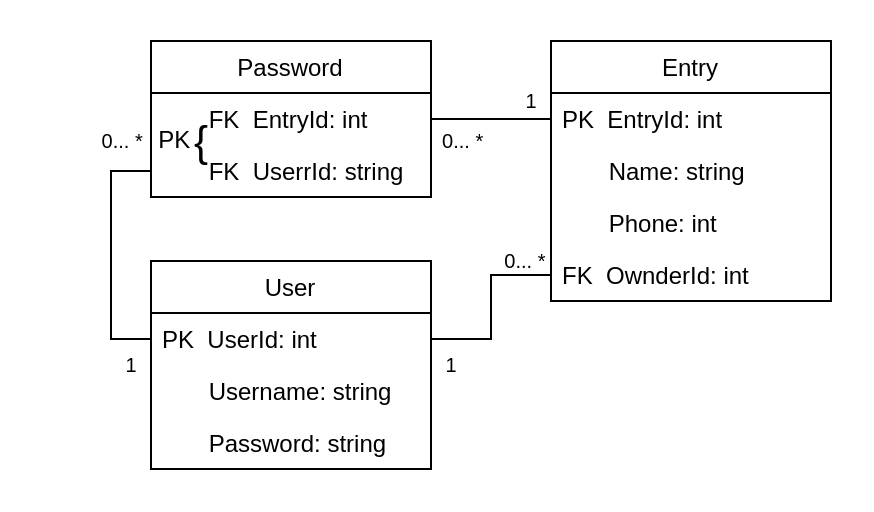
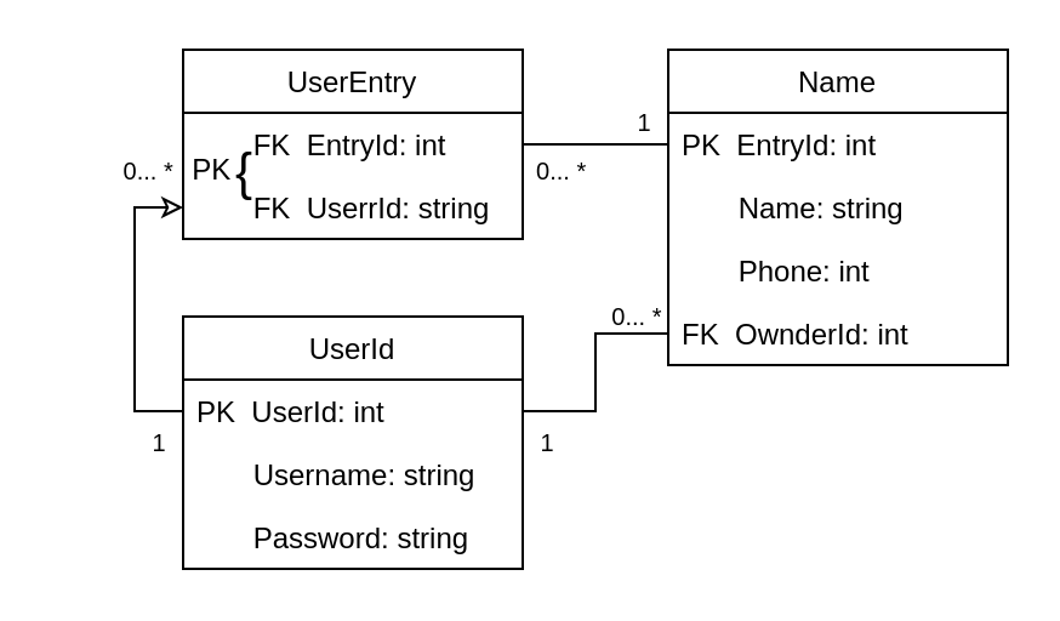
- <mxCell id="2" value="Password" style="swimlane;fontStyle=0;childLayout=stackLayout;horizontal=1;startSize=26;fillColor=none;horizontalStack=0;resizeParent=1;resizeParentMax=0;resizeLast=0;collapsible=1;marginBottom=0;" parent="1" vertex="1"><mxGeometry x="75" y="20" width="140" height="78" as="geometry" /></mxCell>
+ <mxCell id="2" value="UserEntry" style="swimlane;fontStyle=0;childLayout=stackLayout;horizontal=1;startSize=26;fillColor=none;horizontalStack=0;resizeParent=1;resizeParentMax=0;resizeLast=0;collapsible=1;marginBottom=0;" parent="1" vertex="1"><mxGeometry x="75" y="20" width="140" height="78" as="geometry" /></mxCell>
- <mxCell id="10" value="Entry" style="swimlane;fontStyle=0;childLayout=stackLayout;horizontal=1;startSize=26;fillColor=none;horizontalStack=0;resizeParent=1;resizeParentMax=0;resizeLast=0;collapsible=1;marginBottom=0;" parent="1" vertex="1"><mxGeometry x="275" y="20" width="140" height="130" as="geometry" /></mxCell>
+ <mxCell id="10" value="Name" style="swimlane;fontStyle=0;childLayout=stackLayout;horizontal=1;startSize=26;fillColor=none;horizontalStack=0;resizeParent=1;resizeParentMax=0;resizeLast=0;collapsible=1;marginBottom=0;" parent="1" vertex="1"><mxGeometry x="275" y="20" width="140" height="130" as="geometry" /></mxCell>
- <mxCell id="16" style="edgeStyle=orthogonalEdgeStyle;rounded=0;orthogonalLoop=1;jettySize=auto;html=1;exitX=0;exitY=0.5;exitDx=0;exitDy=0;entryX=0;entryY=0.5;entryDx=0;entryDy=0;endArrow=none;endFill=0;" parent="1" source="7" target="4" edge="1"><mxGeometry relative="1" as="geometry" /></mxCell>
+ <mxCell id="16" style="edgeStyle=orthogonalEdgeStyle;rounded=0;orthogonalLoop=1;jettySize=auto;html=1;exitX=0;exitY=0.5;exitDx=0;exitDy=0;entryX=0;entryY=0.5;entryDx=0;entryDy=0;endArrow=classic;endFill=0;" parent="1" source="7" target="4" edge="1"><mxGeometry relative="1" as="geometry" /></mxCell>
- <mxCell id="6" value="User" style="swimlane;fontStyle=0;childLayout=stackLayout;horizontal=1;startSize=26;fillColor=none;horizontalStack=0;resizeParent=1;resizeParentMax=0;resizeLast=0;collapsible=1;marginBottom=0;" parent="1" vertex="1"><mxGeometry x="75" y="130" width="140" height="104" as="geometry" /></mxCell>
+ <mxCell id="6" value="UserId" style="swimlane;fontStyle=0;childLayout=stackLayout;horizontal=1;startSize=26;fillColor=none;horizontalStack=0;resizeParent=1;resizeParentMax=0;resizeLast=0;collapsible=1;marginBottom=0;" parent="1" vertex="1"><mxGeometry x="75" y="130" width="140" height="104" as="geometry" /></mxCell>
